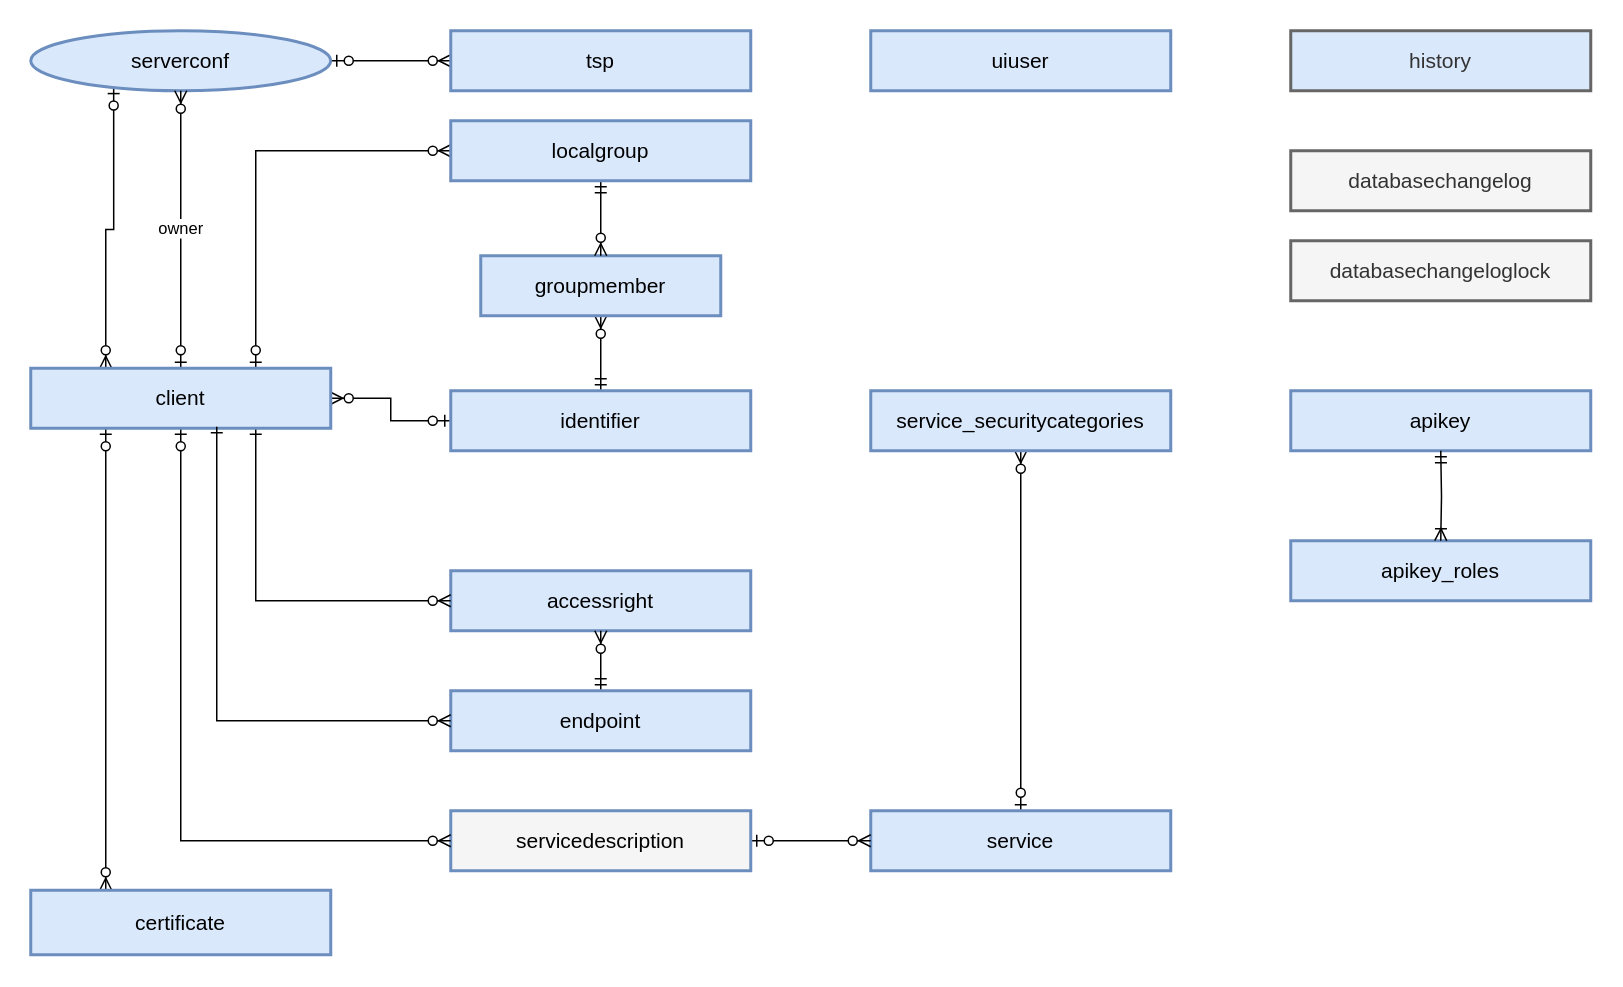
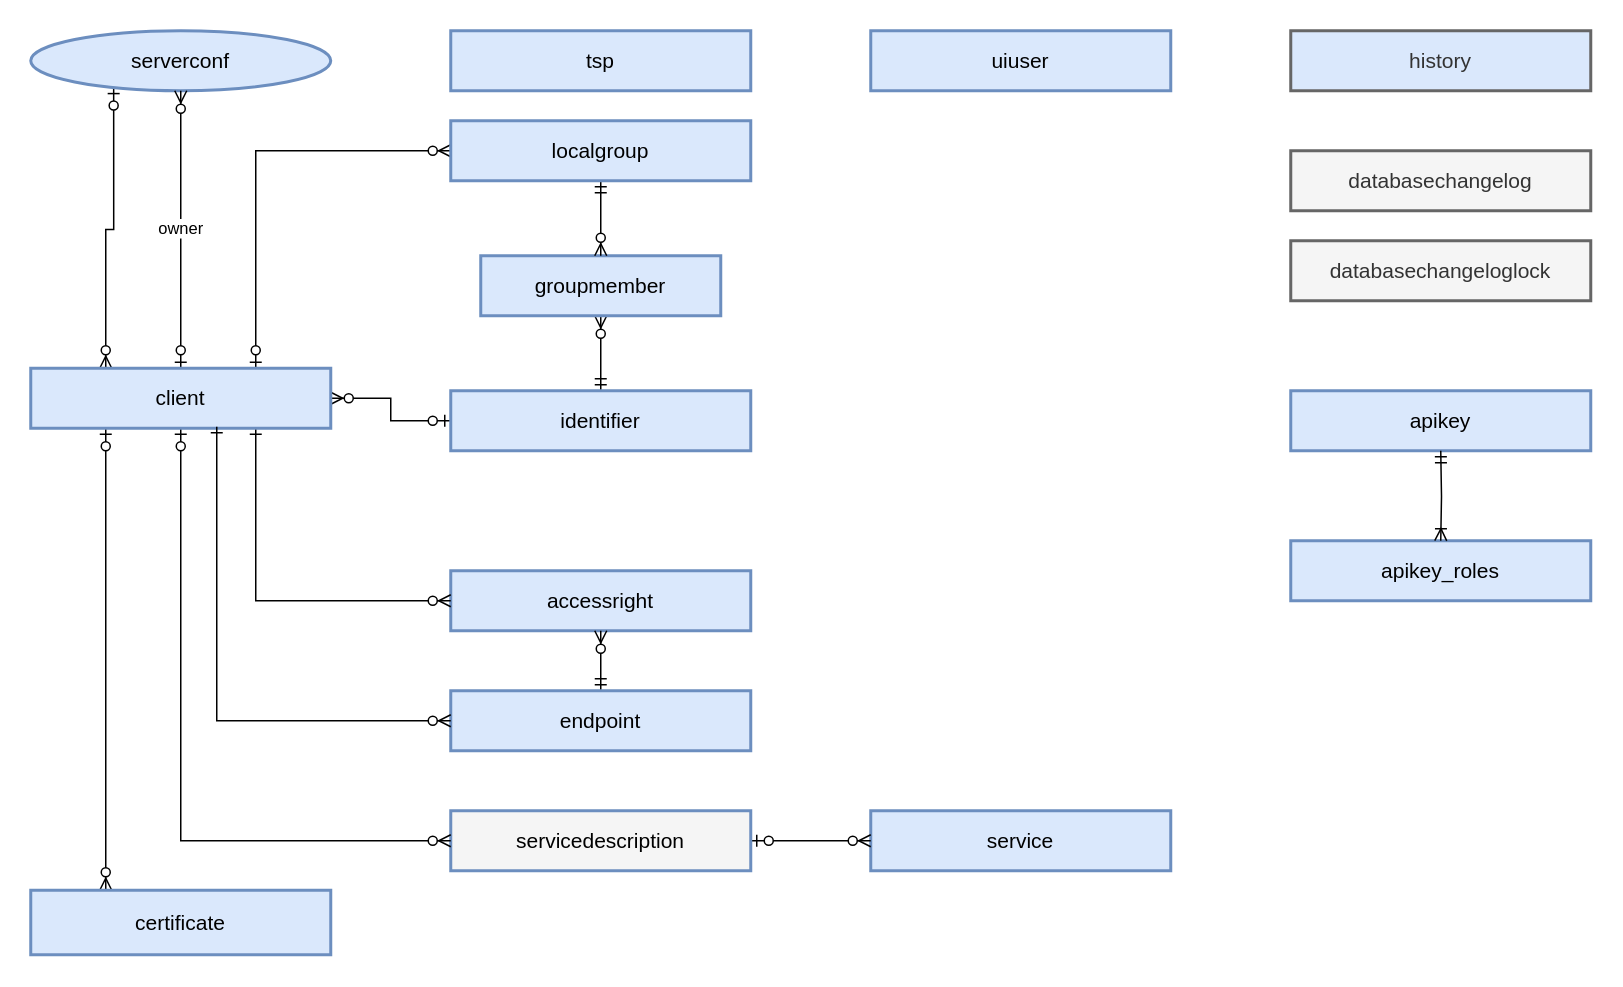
- <mxCell id="16" style="edgeStyle=orthogonalEdgeStyle;rounded=0;orthogonalLoop=1;jettySize=auto;html=1;exitX=1;exitY=0.5;exitDx=0;exitDy=0;entryX=0;entryY=0.5;entryDx=0;entryDy=0;startArrow=ERzeroToOne;startFill=1;endArrow=ERzeroToMany;endFill=1;" parent="1" source="18" target="19" edge="1"><mxGeometry relative="1" as="geometry" /></mxCell>
- <mxCell id="6" value="service_securitycategories&lt;br&gt;" style="strokeWidth=2;whiteSpace=wrap;html=1;align=center;fontSize=14;fillColor=#dae8fc;strokeColor=#6c8ebf;comic=0;" parent="1" vertex="1"><mxGeometry x="580" y="260" width="200" height="40" as="geometry" /></mxCell>
- <mxCell id="2" style="edgeStyle=orthogonalEdgeStyle;rounded=0;orthogonalLoop=1;jettySize=auto;html=1;exitX=0.5;exitY=0;exitDx=0;exitDy=0;entryX=0.5;entryY=1;entryDx=0;entryDy=0;startArrow=ERzeroToOne;startFill=1;endArrow=ERzeroToMany;endFill=1;comic=0;" parent="1" source="3" target="6" edge="1"><mxGeometry relative="1" as="geometry" /></mxCell>
